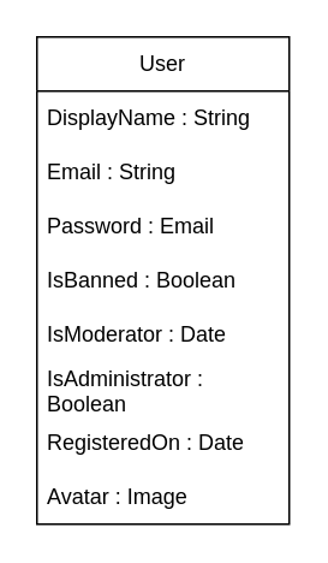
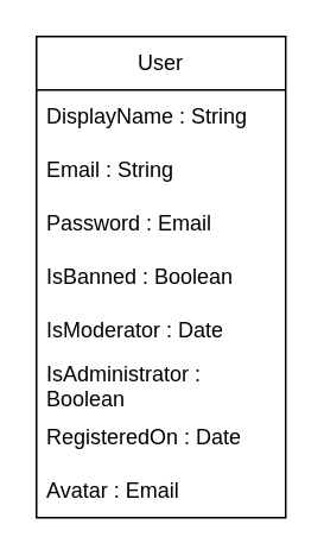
- <mxCell id="10" value="Avatar : Image" style="text;strokeColor=none;fillColor=none;align=left;verticalAlign=middle;spacingLeft=4;spacingRight=4;overflow=hidden;points=[[0,0.5],[1,0.5]];portConstraint=eastwest;rotatable=0;whiteSpace=wrap;html=1;" vertex="1" parent="2"><mxGeometry y="240" width="140" height="30" as="geometry" /></mxCell>
+ <mxCell id="10" value="Avatar : Email" style="text;strokeColor=none;fillColor=none;align=left;verticalAlign=middle;spacingLeft=4;spacingRight=4;overflow=hidden;points=[[0,0.5],[1,0.5]];portConstraint=eastwest;rotatable=0;whiteSpace=wrap;html=1;" vertex="1" parent="2"><mxGeometry y="240" width="140" height="30" as="geometry" /></mxCell>
